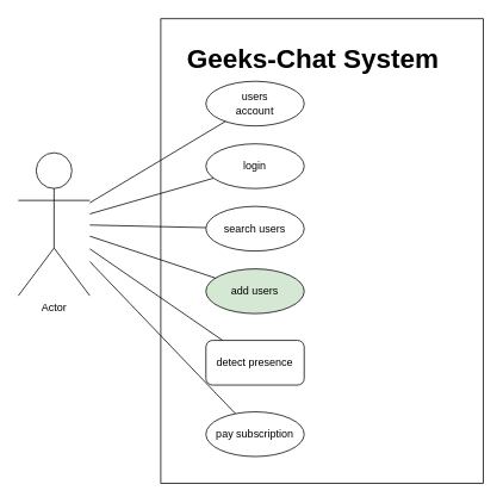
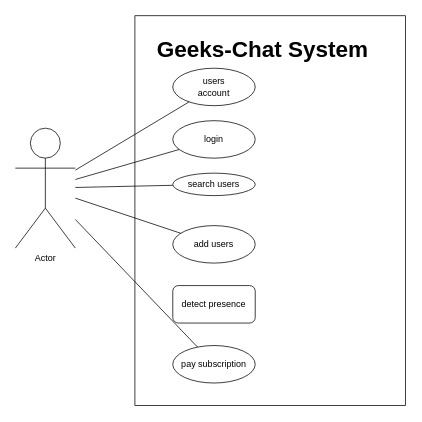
- <mxCell id="8" value="search users" style="ellipse;whiteSpace=wrap;html=1;" vertex="1" parent="1"><mxGeometry x="230" y="230" width="110" height="50" as="geometry" /></mxCell>
+ <mxCell id="8" value="search users" style="ellipse;whiteSpace=wrap;html=1;" vertex="1" parent="1"><mxGeometry x="230" y="230" width="110" height="30" as="geometry" /></mxCell>
- <mxCell id="9" value="add users" style="ellipse;whiteSpace=wrap;html=1;fillColor=#d5e8d4;" vertex="1" parent="1"><mxGeometry x="230" y="300" width="110" height="50" as="geometry" /></mxCell>
+ <mxCell id="9" value="add users" style="ellipse;whiteSpace=wrap;html=1;" vertex="1" parent="1"><mxGeometry x="230" y="300" width="110" height="50" as="geometry" /></mxCell>
- <mxCell id="16" value="" style="endArrow=none;html=1;rounded=0;" edge="1" parent="1" source="2" target="10"><mxGeometry width="50" height="50" relative="1" as="geometry"><mxPoint x="60" y="450" as="sourcePoint" /><mxPoint x="110" y="400" as="targetPoint" /></mxGeometry></mxCell>
